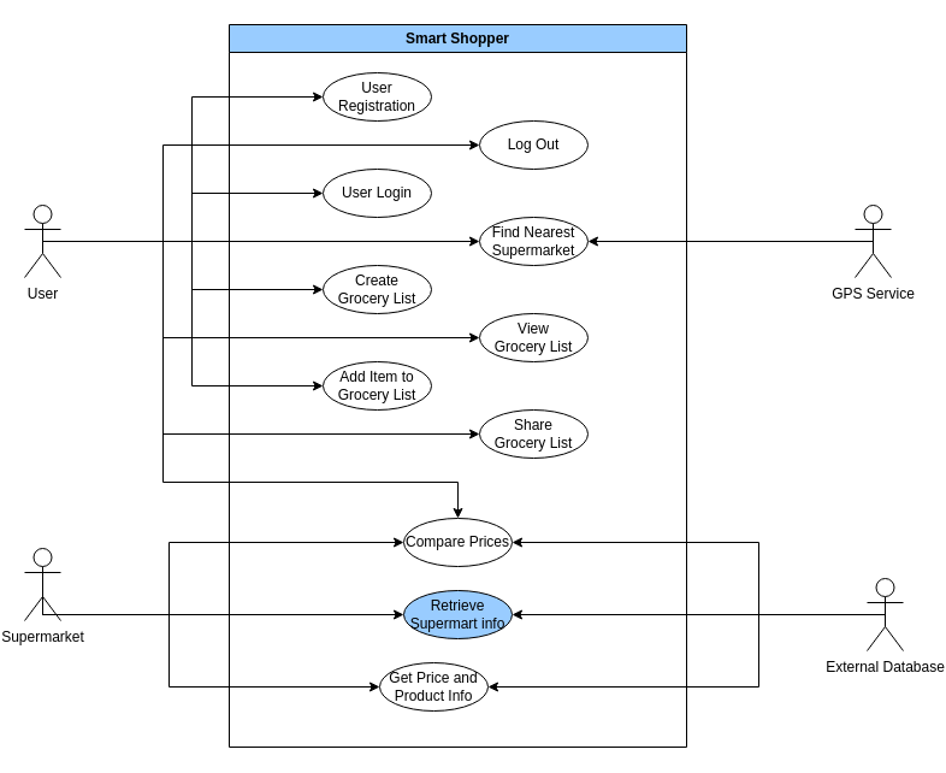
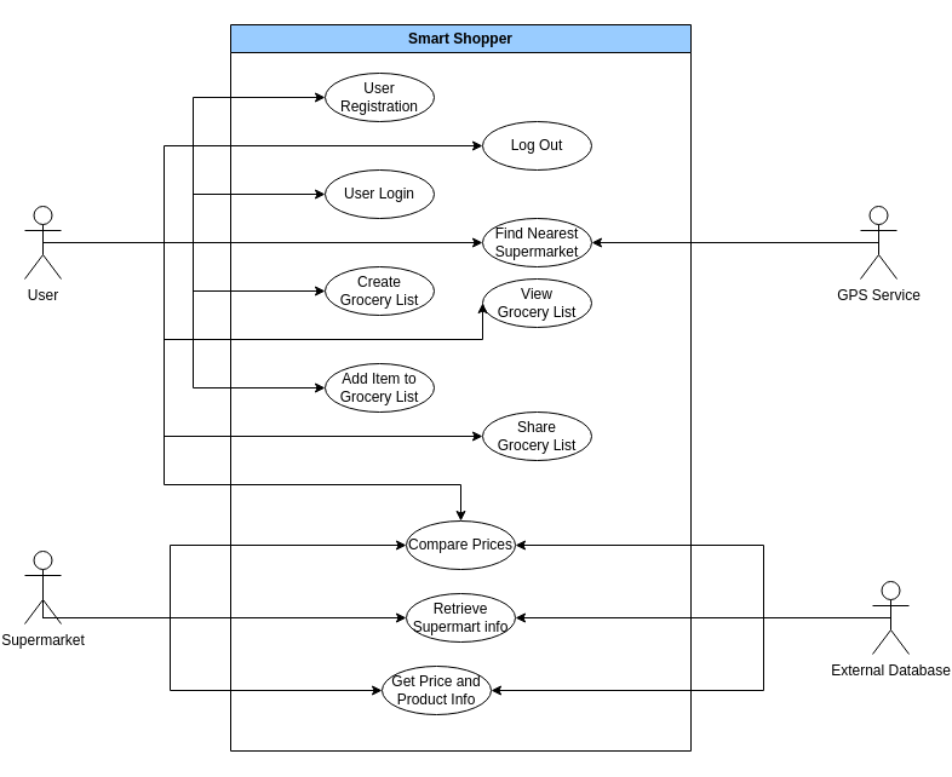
- <mxCell id="10" value="View &lt;br&gt;Grocery List" style="ellipse;whiteSpace=wrap;html=1;" vertex="1" parent="2"><mxGeometry x="208" y="240" width="90" height="40" as="geometry" /></mxCell>
+ <mxCell id="10" value="View &lt;br&gt;Grocery List" style="ellipse;whiteSpace=wrap;html=1;" vertex="1" parent="2"><mxGeometry x="208" y="210" width="90" height="40" as="geometry" /></mxCell>
- <mxCell id="8" value="Retrieve Supermart info" style="ellipse;whiteSpace=wrap;html=1;fillColor=#99ccff;" vertex="1" parent="2"><mxGeometry x="145" y="470" width="90" height="40" as="geometry" /></mxCell>
+ <mxCell id="8" value="Retrieve Supermart info" style="ellipse;whiteSpace=wrap;html=1;" vertex="1" parent="2"><mxGeometry x="145" y="470" width="90" height="40" as="geometry" /></mxCell>
